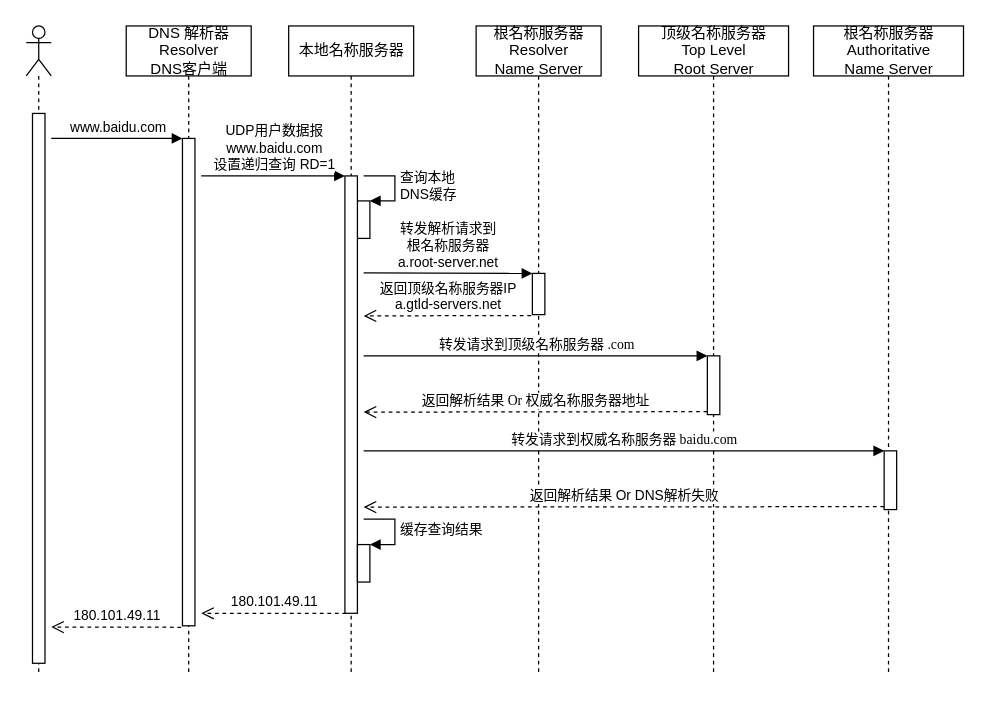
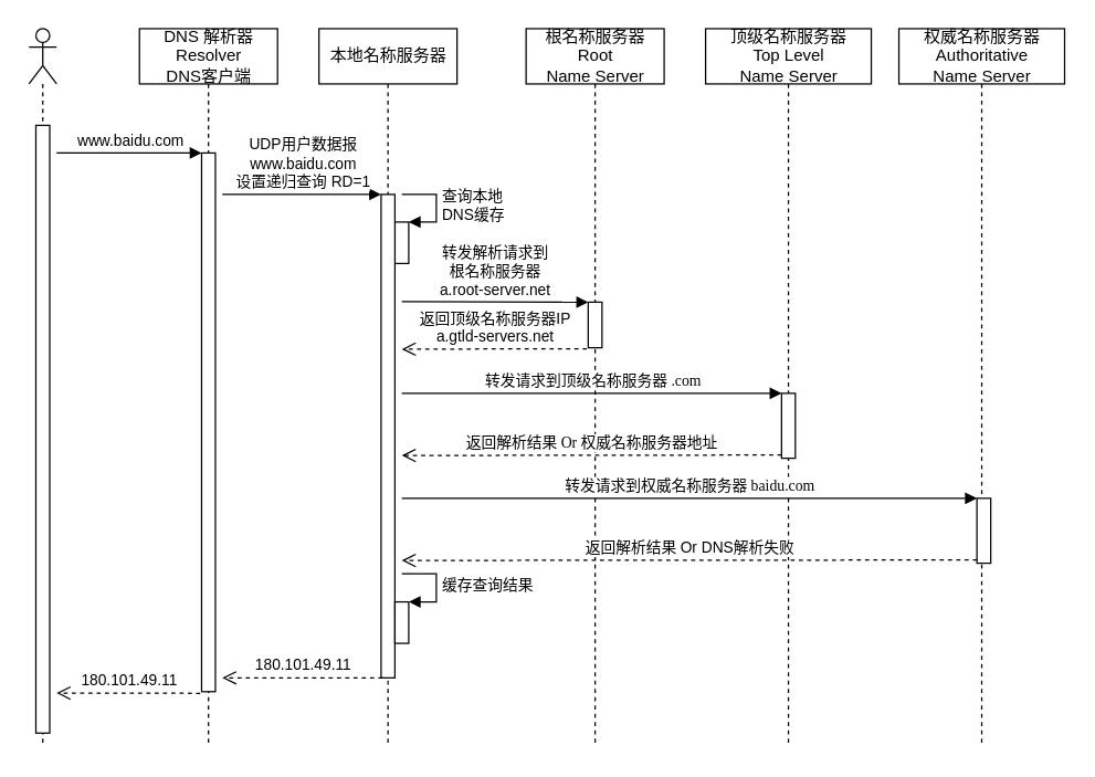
- <mxCell id="14" value="根名称服务器&lt;br&gt;Resolver&lt;br&gt;Name Server" style="shape=umlLifeline;perimeter=lifelinePerimeter;whiteSpace=wrap;html=1;container=1;collapsible=0;recursiveResize=0;outlineConnect=0;" vertex="1" parent="1"><mxGeometry x="380.5" y="20" width="100" height="520" as="geometry" /></mxCell>
+ <mxCell id="14" value="根名称服务器&lt;br&gt;Root&lt;br&gt;Name Server" style="shape=umlLifeline;perimeter=lifelinePerimeter;whiteSpace=wrap;html=1;container=1;collapsible=0;recursiveResize=0;outlineConnect=0;" vertex="1" parent="1"><mxGeometry x="380.5" y="20" width="100" height="520" as="geometry" /></mxCell>
- <mxCell id="18" value="&lt;span style=&quot;white-space: normal&quot;&gt;顶级名称服务器&lt;br&gt;Top Level&lt;br&gt;Root Server&lt;br&gt;&lt;/span&gt;" style="shape=umlLifeline;perimeter=lifelinePerimeter;whiteSpace=wrap;html=1;container=1;collapsible=0;recursiveResize=0;outlineConnect=0;" vertex="1" parent="1"><mxGeometry x="510.5" y="20" width="120" height="520" as="geometry" /></mxCell>
+ <mxCell id="18" value="&lt;span style=&quot;white-space: normal&quot;&gt;顶级名称服务器&lt;br&gt;Top Level&lt;br&gt;Name Server&lt;br&gt;&lt;/span&gt;" style="shape=umlLifeline;perimeter=lifelinePerimeter;whiteSpace=wrap;html=1;container=1;collapsible=0;recursiveResize=0;outlineConnect=0;" vertex="1" parent="1"><mxGeometry x="510.5" y="20" width="120" height="520" as="geometry" /></mxCell>
- <mxCell id="22" value="&lt;span style=&quot;white-space: normal&quot;&gt;根名称服务器&lt;br&gt;Authoritative&lt;br&gt;Name Server&lt;br&gt;&lt;/span&gt;" style="shape=umlLifeline;perimeter=lifelinePerimeter;whiteSpace=wrap;html=1;container=1;collapsible=0;recursiveResize=0;outlineConnect=0;" vertex="1" parent="1"><mxGeometry x="650.5" y="20" width="120" height="520" as="geometry" /></mxCell>
+ <mxCell id="22" value="&lt;span style=&quot;white-space: normal&quot;&gt;权威名称服务器&lt;br&gt;Authoritative&lt;br&gt;Name Server&lt;br&gt;&lt;/span&gt;" style="shape=umlLifeline;perimeter=lifelinePerimeter;whiteSpace=wrap;html=1;container=1;collapsible=0;recursiveResize=0;outlineConnect=0;" vertex="1" parent="1"><mxGeometry x="650.5" y="20" width="120" height="520" as="geometry" /></mxCell>
